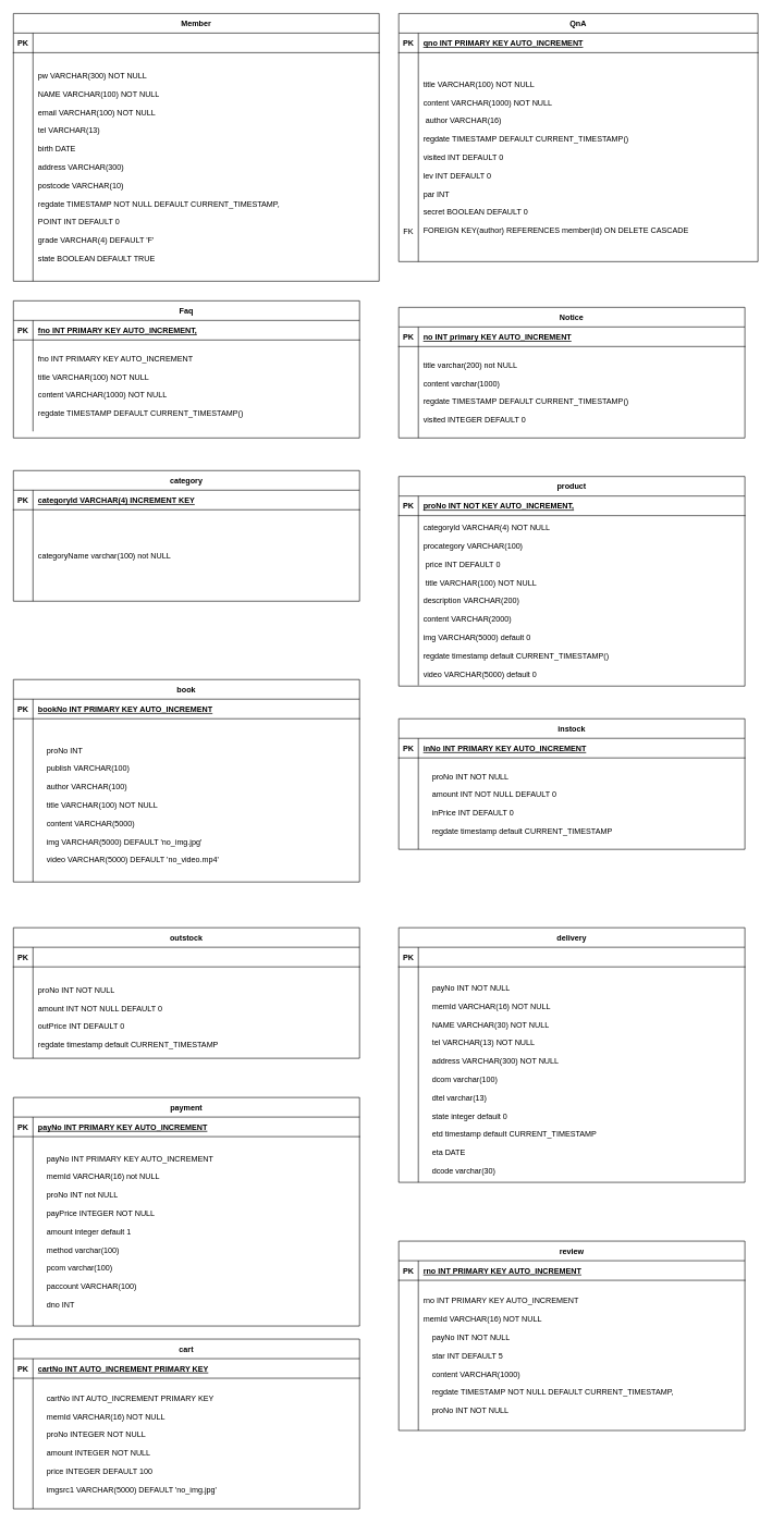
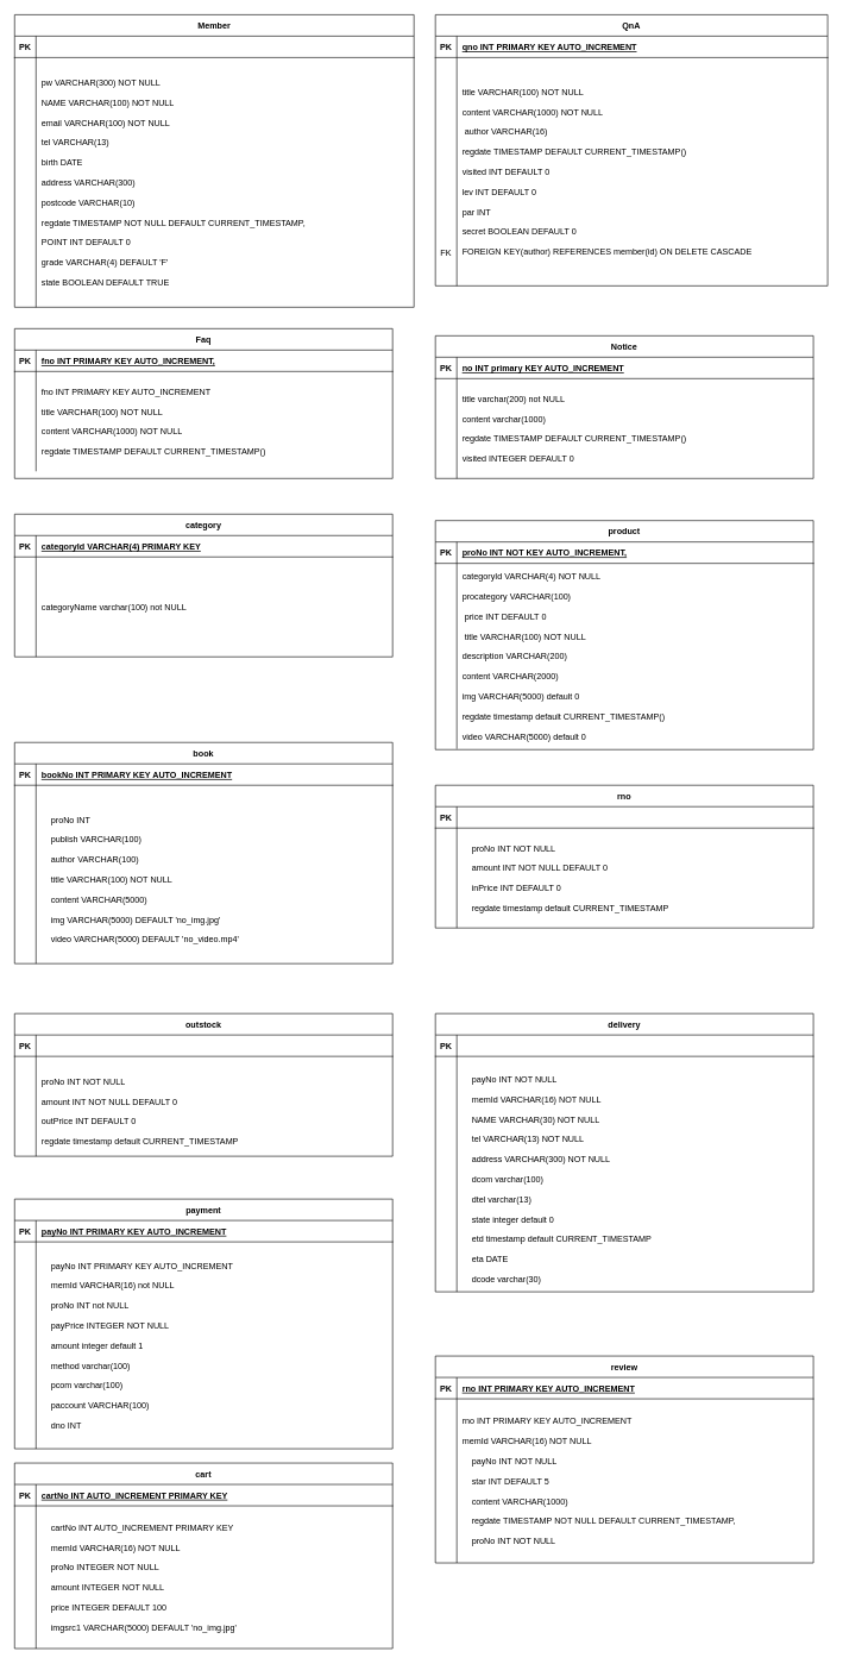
- <mxCell id="33" value="categoryId VARCHAR(4) INCREMENT KEY" style="shape=partialRectangle;overflow=hidden;connectable=0;fillColor=none;top=0;left=0;bottom=0;right=0;align=left;spacingLeft=6;fontStyle=5;" vertex="1" parent="31"><mxGeometry x="30" width="500" height="30" as="geometry"><mxRectangle width="500" height="30" as="alternateBounds" /></mxGeometry></mxCell>
+ <mxCell id="33" value="categoryId VARCHAR(4) PRIMARY KEY" style="shape=partialRectangle;overflow=hidden;connectable=0;fillColor=none;top=0;left=0;bottom=0;right=0;align=left;spacingLeft=6;fontStyle=5;" vertex="1" parent="31"><mxGeometry x="30" width="500" height="30" as="geometry"><mxRectangle width="500" height="30" as="alternateBounds" /></mxGeometry></mxCell>
- <mxCell id="51" value="instock" style="shape=table;startSize=30;container=1;collapsible=1;childLayout=tableLayout;fixedRows=1;rowLines=0;fontStyle=1;align=center;resizeLast=1;" vertex="1" parent="1"><mxGeometry x="610" y="1100" width="530" height="200" as="geometry" /></mxCell>
+ <mxCell id="51" value="rno" style="shape=table;startSize=30;container=1;collapsible=1;childLayout=tableLayout;fixedRows=1;rowLines=0;fontStyle=1;align=center;resizeLast=1;" vertex="1" parent="1"><mxGeometry x="610" y="1100" width="530" height="200" as="geometry" /></mxCell>
- <mxCell id="54" value="inNo INT PRIMARY KEY AUTO_INCREMENT" style="shape=partialRectangle;overflow=hidden;connectable=0;fillColor=none;top=0;left=0;bottom=0;right=0;align=left;spacingLeft=6;fontStyle=5;" vertex="1" parent="52"><mxGeometry x="30" width="500" height="30" as="geometry"><mxRectangle width="500" height="30" as="alternateBounds" /></mxGeometry></mxCell>
